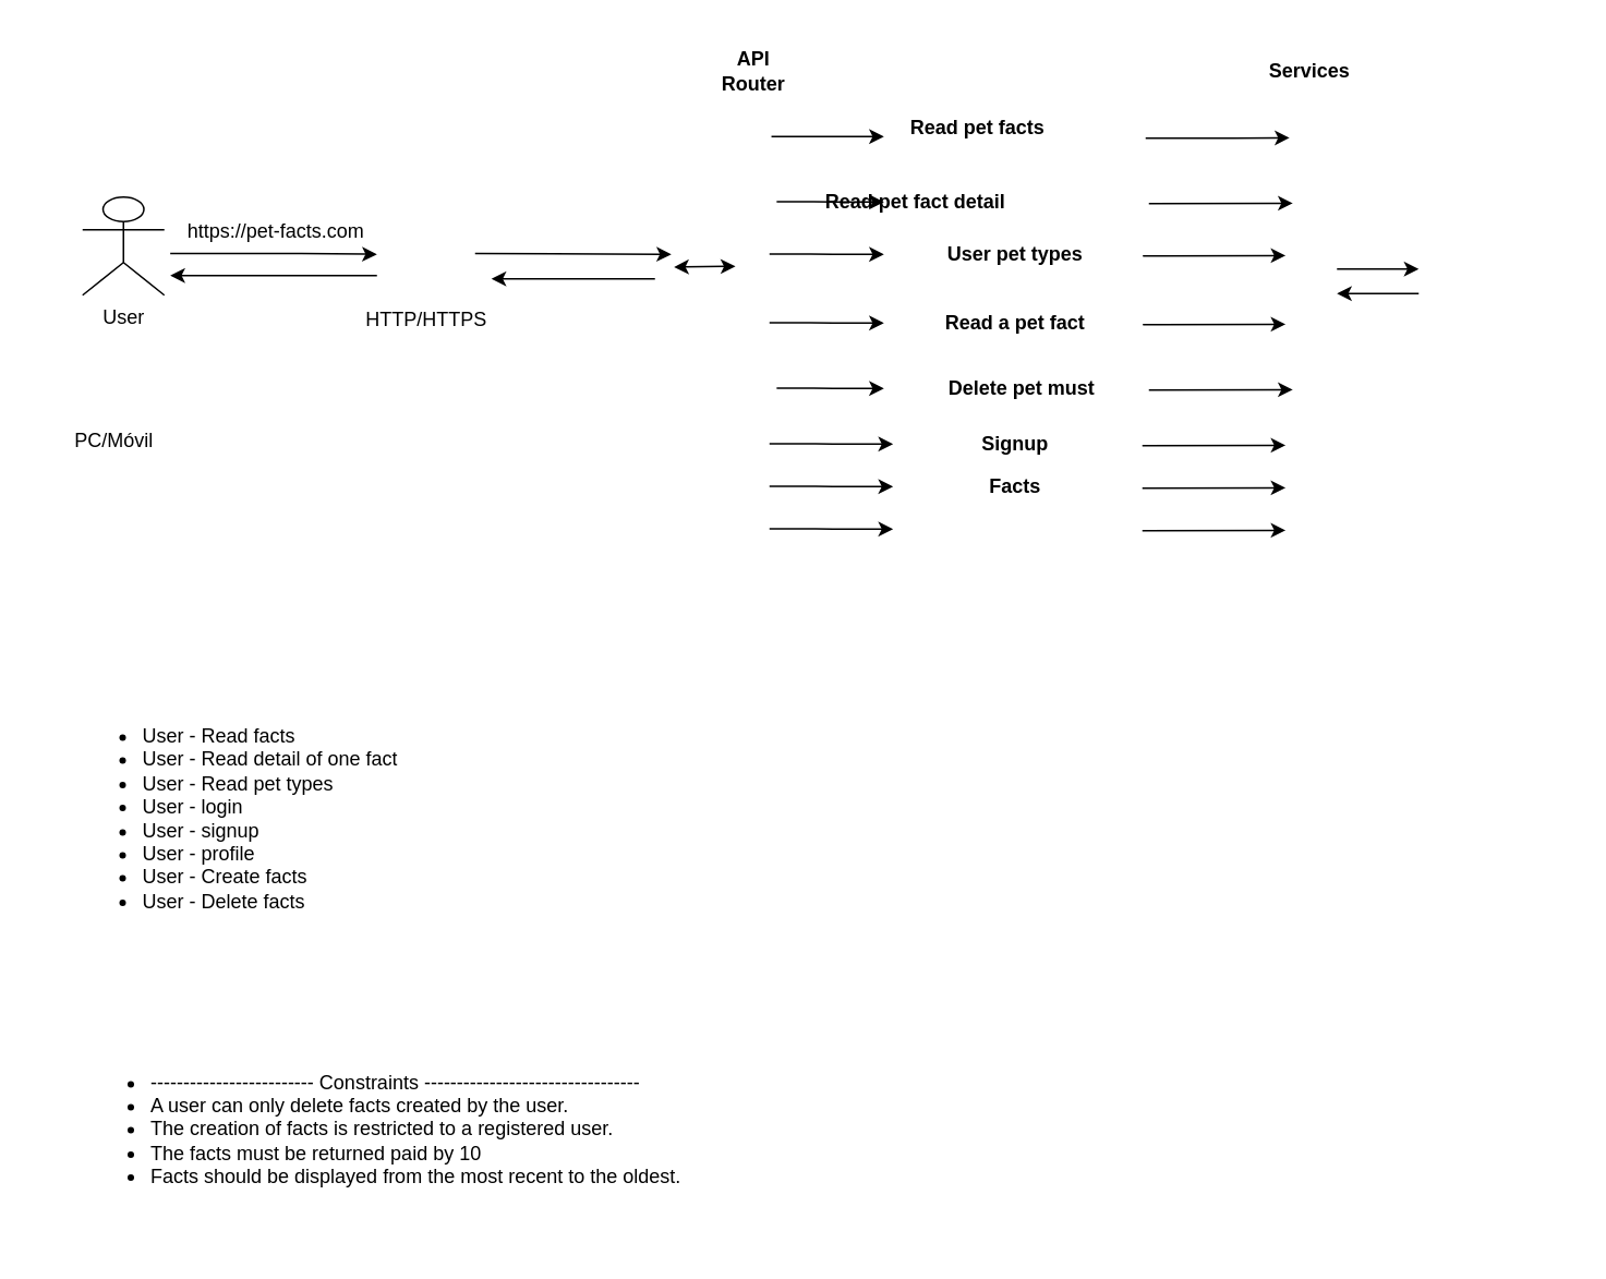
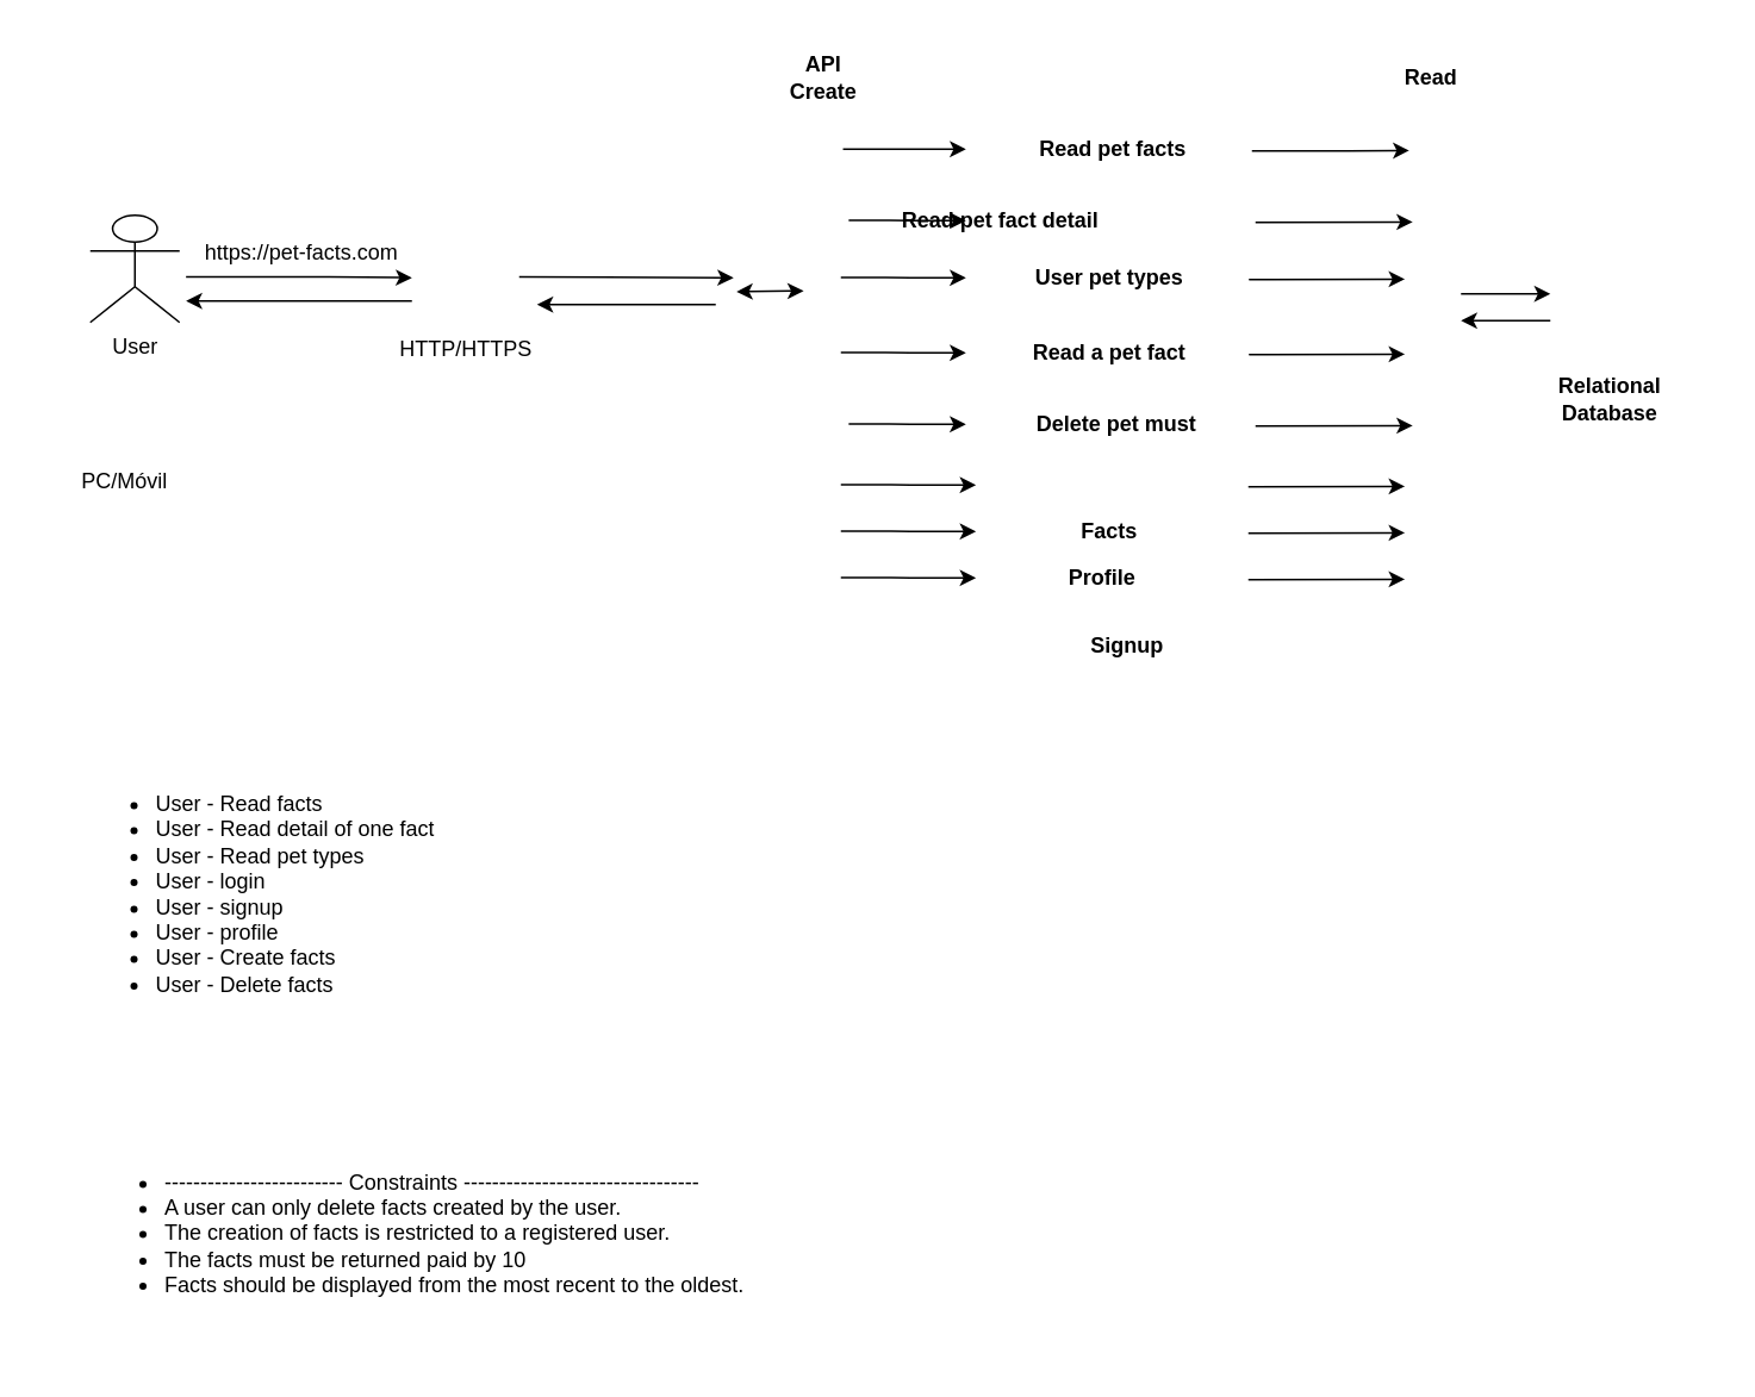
- <mxCell id="12" value="API&lt;br&gt;Router" style="text;align=center;fontStyle=1;verticalAlign=middle;spacingLeft=3;spacingRight=3;strokeColor=none;rotatable=0;points=[[0,0.5],[1,0.5]];portConstraint=eastwest;shadow=0;fontFamily=Helvetica;fontSize=12;fontColor=default;fillColor=none;html=1;" parent="1" vertex="1"><mxGeometry x="420" y="30" width="80" height="26" as="geometry" /></mxCell>
+ <mxCell id="12" value="API&lt;br&gt;Create" style="text;align=center;fontStyle=1;verticalAlign=middle;spacingLeft=3;spacingRight=3;strokeColor=none;rotatable=0;points=[[0,0.5],[1,0.5]];portConstraint=eastwest;shadow=0;fontFamily=Helvetica;fontSize=12;fontColor=default;fillColor=none;html=1;" parent="1" vertex="1"><mxGeometry x="420" y="30" width="80" height="26" as="geometry" /></mxCell>
- <mxCell id="21" value="Services" style="text;align=center;fontStyle=1;verticalAlign=middle;spacingLeft=3;spacingRight=3;strokeColor=none;rotatable=0;points=[[0,0.5],[1,0.5]];portConstraint=eastwest;shadow=0;fontFamily=Helvetica;fontSize=12;fontColor=default;fillColor=none;html=1;" parent="1" vertex="1"><mxGeometry x="760" y="30" width="80" height="26" as="geometry" /></mxCell>
+ <mxCell id="21" value="Read" style="text;align=center;fontStyle=1;verticalAlign=middle;spacingLeft=3;spacingRight=3;strokeColor=none;rotatable=0;points=[[0,0.5],[1,0.5]];portConstraint=eastwest;shadow=0;fontFamily=Helvetica;fontSize=12;fontColor=default;fillColor=none;html=1;" parent="1" vertex="1"><mxGeometry x="760" y="30" width="80" height="26" as="geometry" /></mxCell>
- <mxCell id="16" value="Read pet facts" style="text;align=center;fontStyle=1;verticalAlign=middle;spacingLeft=3;spacingRight=3;strokeColor=none;rotatable=0;points=[[0,0.5],[1,0.5]];portConstraint=eastwest;shadow=0;fontFamily=Helvetica;fontSize=12;fontColor=default;fillColor=none;html=1;" parent="1" vertex="1"><mxGeometry x="547" y="65" width="100" height="26" as="geometry" /></mxCell>
+ <mxCell id="16" value="Read pet facts" style="text;align=center;fontStyle=1;verticalAlign=middle;spacingLeft=3;spacingRight=3;strokeColor=none;rotatable=0;points=[[0,0.5],[1,0.5]];portConstraint=eastwest;shadow=0;fontFamily=Helvetica;fontSize=12;fontColor=default;fillColor=none;html=1;" parent="1" vertex="1"><mxGeometry x="572" y="70" width="100" height="26" as="geometry" /></mxCell>
+ <mxCell id="15" value="Relational&lt;br&gt;Database" style="text;align=center;fontStyle=1;verticalAlign=middle;spacingLeft=3;spacingRight=3;strokeColor=none;rotatable=0;points=[[0,0.5],[1,0.5]];portConstraint=eastwest;shadow=0;fontFamily=Helvetica;fontSize=12;fontColor=default;fillColor=none;html=1;" parent="1" vertex="1"><mxGeometry x="860" y="210" width="80" height="26" as="geometry" /></mxCell>
- <mxCell id="37" value="Signup" style="text;align=center;fontStyle=1;verticalAlign=middle;spacingLeft=3;spacingRight=3;strokeColor=none;rotatable=0;points=[[0,0.5],[1,0.5]];portConstraint=eastwest;shadow=0;fontFamily=Helvetica;fontSize=12;fontColor=default;fillColor=none;html=1;" parent="1" vertex="1"><mxGeometry x="569.6" y="258" width="100" height="26" as="geometry" /></mxCell>
+ <mxCell id="37" value="Signup" style="text;align=center;fontStyle=1;verticalAlign=middle;spacingLeft=3;spacingRight=3;strokeColor=none;rotatable=0;points=[[0,0.5],[1,0.5]];portConstraint=eastwest;shadow=0;fontFamily=Helvetica;fontSize=12;fontColor=default;fillColor=none;html=1;" parent="1" vertex="1"><mxGeometry x="579.6" y="348" width="100" height="26" as="geometry" /></mxCell>
+ <mxCell id="43" value="Profile" style="text;align=center;fontStyle=1;verticalAlign=middle;spacingLeft=3;spacingRight=3;strokeColor=none;rotatable=0;points=[[0,0.5],[1,0.5]];portConstraint=eastwest;shadow=0;fontFamily=Helvetica;fontSize=12;fontColor=default;fillColor=none;html=1;" parent="1" vertex="1"><mxGeometry x="565.6" y="310" width="100" height="26" as="geometry" /></mxCell>
